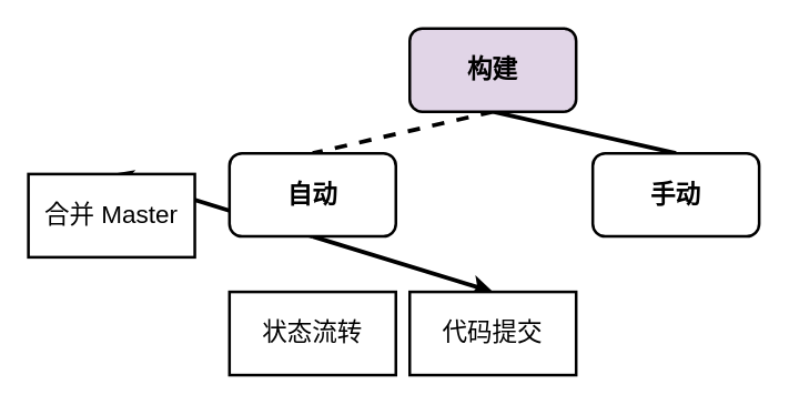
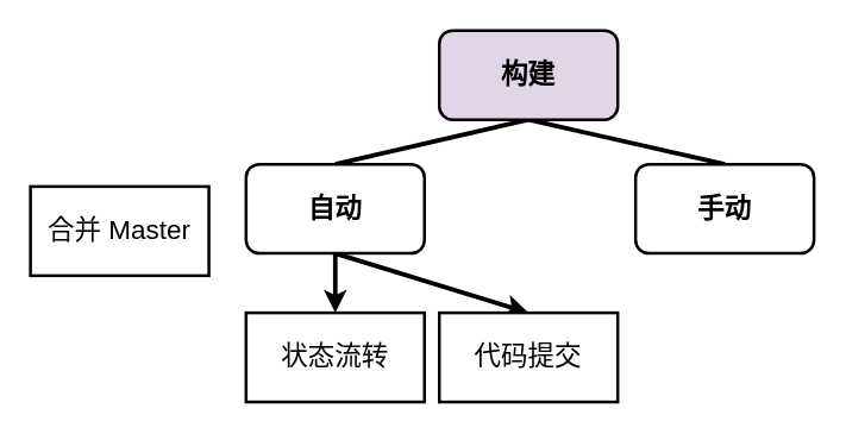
- <mxCell id="2" style="rounded=0;orthogonalLoop=1;jettySize=auto;html=1;exitX=0.5;exitY=1;exitDx=0;exitDy=0;fontSize=18;entryX=0.5;entryY=0;entryDx=0;entryDy=0;strokeWidth=3;endArrow=none;endFill=0;dashed=1;" edge="1" parent="1" source="4" target="8"><mxGeometry relative="1" as="geometry" /></mxCell>
+ <mxCell id="2" style="rounded=0;orthogonalLoop=1;jettySize=auto;html=1;exitX=0.5;exitY=1;exitDx=0;exitDy=0;fontSize=18;entryX=0.5;entryY=0;entryDx=0;entryDy=0;strokeWidth=3;endArrow=none;endFill=0;" edge="1" parent="1" source="4" target="8"><mxGeometry relative="1" as="geometry" /></mxCell>
- <mxCell id="5" style="rounded=0;orthogonalLoop=1;jettySize=auto;html=1;exitX=0.5;exitY=1;exitDx=0;exitDy=0;fontSize=18;entryX=0.5;entryY=0;entryDx=0;entryDy=0;strokeWidth=3;" edge="1" parent="1" source="8" target="10"><mxGeometry relative="1" as="geometry"><mxPoint x="55" y="240" as="targetPoint" /></mxGeometry></mxCell>
+ <mxCell id="6" style="edgeStyle=none;rounded=0;orthogonalLoop=1;jettySize=auto;html=1;exitX=0.5;exitY=1;exitDx=0;exitDy=0;entryX=0.5;entryY=0;entryDx=0;entryDy=0;fontSize=18;strokeWidth=3;" edge="1" parent="1" source="8" target="11"><mxGeometry relative="1" as="geometry" /></mxCell>
